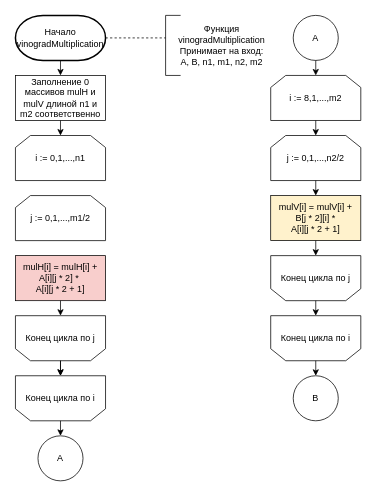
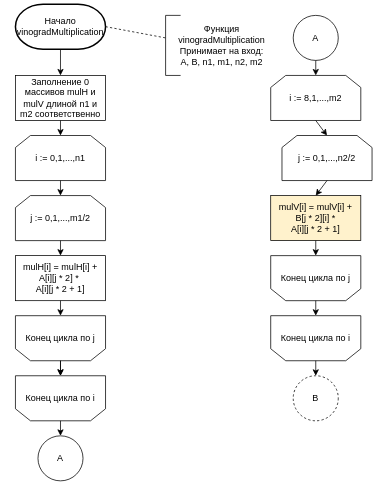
- <mxCell id="2" value="Начало vinogradMultiplication" style="strokeWidth=2;html=1;shape=mxgraph.flowchart.terminator;whiteSpace=wrap;" vertex="1" parent="1"><mxGeometry x="20" y="20" width="120" height="60" as="geometry" /></mxCell>
+ <mxCell id="2" value="Начало vinogradMultiplication" style="strokeWidth=2;html=1;shape=mxgraph.flowchart.terminator;whiteSpace=wrap;" vertex="1" parent="1"><mxGeometry x="20" y="5" width="120" height="60" as="geometry" /></mxCell>
- <mxCell id="28" value="j := 0,1,...,n2/2" style="shape=loopLimit;whiteSpace=wrap;html=1;fillColor=#ffffff;" vertex="1" parent="1"><mxGeometry x="360" y="180" width="120" height="60" as="geometry" /></mxCell>
+ <mxCell id="28" value="j := 0,1,...,n2/2" style="shape=loopLimit;whiteSpace=wrap;html=1;fillColor=#ffffff;" vertex="1" parent="1"><mxGeometry x="375" y="180" width="120" height="60" as="geometry" /></mxCell>
+ <mxCell id="14" value="" style="endArrow=classic;html=1;exitX=0.5;exitY=1;exitDx=0;exitDy=0;entryX=0.5;entryY=0;entryDx=0;entryDy=0;" edge="1" parent="1" source="10" target="11"><mxGeometry width="50" height="50" relative="1" as="geometry"><mxPoint x="-80" y="360" as="sourcePoint" /><mxPoint x="-30" y="310" as="targetPoint" /></mxGeometry></mxCell>
+ <mxCell id="15" value="" style="endArrow=classic;html=1;exitX=0.5;exitY=1;exitDx=0;exitDy=0;entryX=0.5;entryY=0;entryDx=0;entryDy=0;" edge="1" parent="1" source="11" target="12"><mxGeometry width="50" height="50" relative="1" as="geometry"><mxPoint x="60" y="500" as="sourcePoint" /><mxPoint x="110" y="450" as="targetPoint" /></mxGeometry></mxCell>
- <mxCell id="12" value="mulH[i] = mulH[i] + A[i][j * 2] *&amp;nbsp;&lt;br&gt;A[i][j * 2 + 1]" style="rounded=0;whiteSpace=wrap;html=1;fillColor=#f8cecc;" vertex="1" parent="1"><mxGeometry x="20" y="340" width="120" height="60" as="geometry" /></mxCell>
+ <mxCell id="12" value="mulH[i] = mulH[i] + A[i][j * 2] *&amp;nbsp;&lt;br&gt;A[i][j * 2 + 1]" style="rounded=0;whiteSpace=wrap;html=1;fillColor=#ffffff;" vertex="1" parent="1"><mxGeometry x="20" y="340" width="120" height="60" as="geometry" /></mxCell>
- <mxCell id="38" value="B" style="ellipse;whiteSpace=wrap;html=1;aspect=fixed;fillColor=#ffffff;" vertex="1" parent="1"><mxGeometry x="390" y="500" width="60" height="60" as="geometry" /></mxCell>
+ <mxCell id="38" value="B" style="ellipse;whiteSpace=wrap;html=1;aspect=fixed;fillColor=#ffffff;dashed=1;" vertex="1" parent="1"><mxGeometry x="390" y="500" width="60" height="60" as="geometry" /></mxCell>
